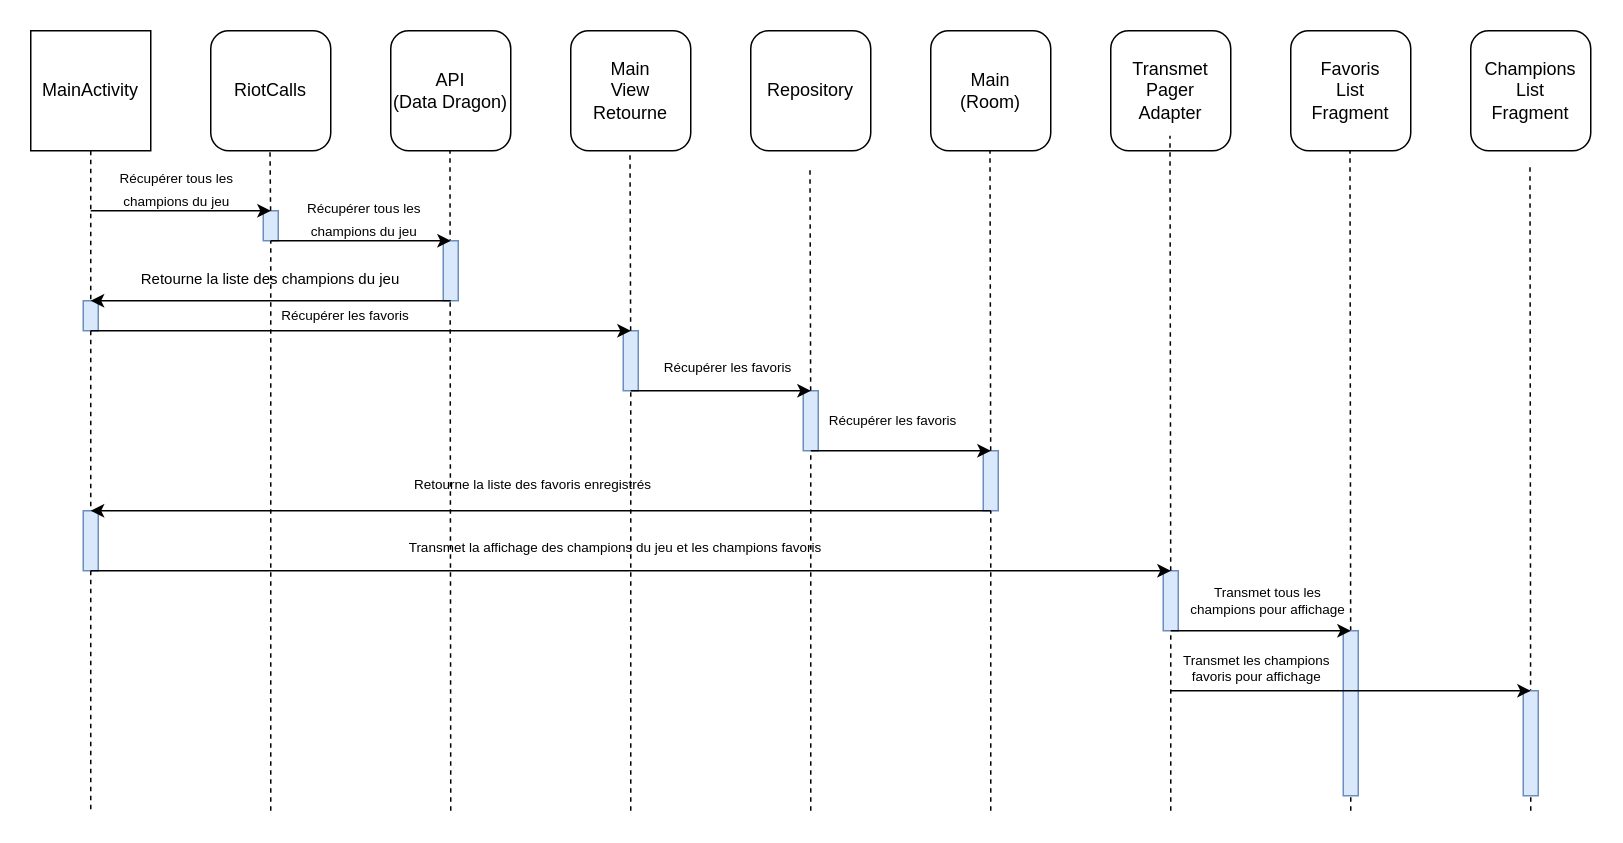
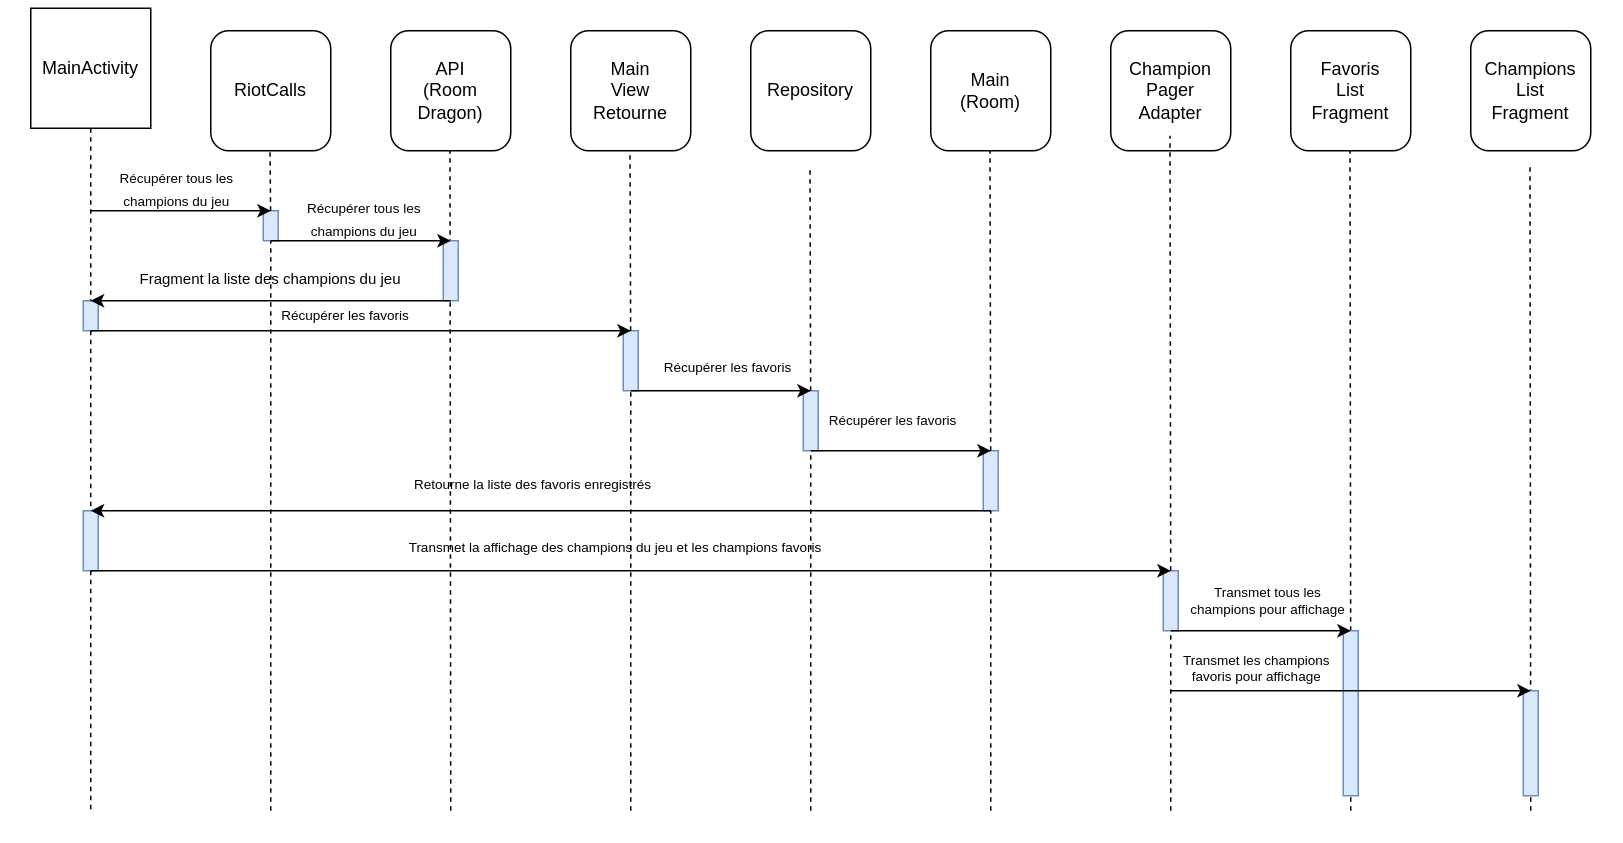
- <mxCell id="12" value="MainActivity" style="rounded=0;whiteSpace=wrap;html=1;" vertex="1" parent="1"><mxGeometry x="20" y="20" width="80" height="80" as="geometry" /></mxCell>
+ <mxCell id="12" value="MainActivity" style="rounded=0;whiteSpace=wrap;html=1;" vertex="1" parent="1"><mxGeometry x="20" y="5" width="80" height="80" as="geometry" /></mxCell>
- <mxCell id="15" value="API&lt;br&gt;(Data Dragon)" style="rounded=1;whiteSpace=wrap;html=1;" vertex="1" parent="1"><mxGeometry x="260" y="20" width="80" height="80" as="geometry" /></mxCell>
+ <mxCell id="15" value="API&lt;br&gt;(Room Dragon)" style="rounded=1;whiteSpace=wrap;html=1;" vertex="1" parent="1"><mxGeometry x="260" y="20" width="80" height="80" as="geometry" /></mxCell>
- <mxCell id="30" value="Transmet&lt;br&gt;Pager&lt;br&gt;Adapter" style="rounded=1;whiteSpace=wrap;html=1;" vertex="1" parent="1"><mxGeometry x="740" y="20" width="80" height="80" as="geometry" /></mxCell>
+ <mxCell id="30" value="Champion&lt;br&gt;Pager&lt;br&gt;Adapter" style="rounded=1;whiteSpace=wrap;html=1;" vertex="1" parent="1"><mxGeometry x="740" y="20" width="80" height="80" as="geometry" /></mxCell>
- <mxCell id="45" value="&lt;font size=&quot;1&quot;&gt;Retourne la liste des champions du jeu&lt;/font&gt;" style="text;strokeColor=none;align=center;fillColor=none;html=1;verticalAlign=middle;whiteSpace=wrap;rounded=0;fillStyle=auto;" vertex="1" parent="1"><mxGeometry x="70" y="170" width="220" height="30" as="geometry" /></mxCell>
+ <mxCell id="45" value="&lt;font size=&quot;1&quot;&gt;Fragment la liste des champions du jeu&lt;/font&gt;" style="text;strokeColor=none;align=center;fillColor=none;html=1;verticalAlign=middle;whiteSpace=wrap;rounded=0;fillStyle=auto;" vertex="1" parent="1"><mxGeometry x="70" y="170" width="220" height="30" as="geometry" /></mxCell>
